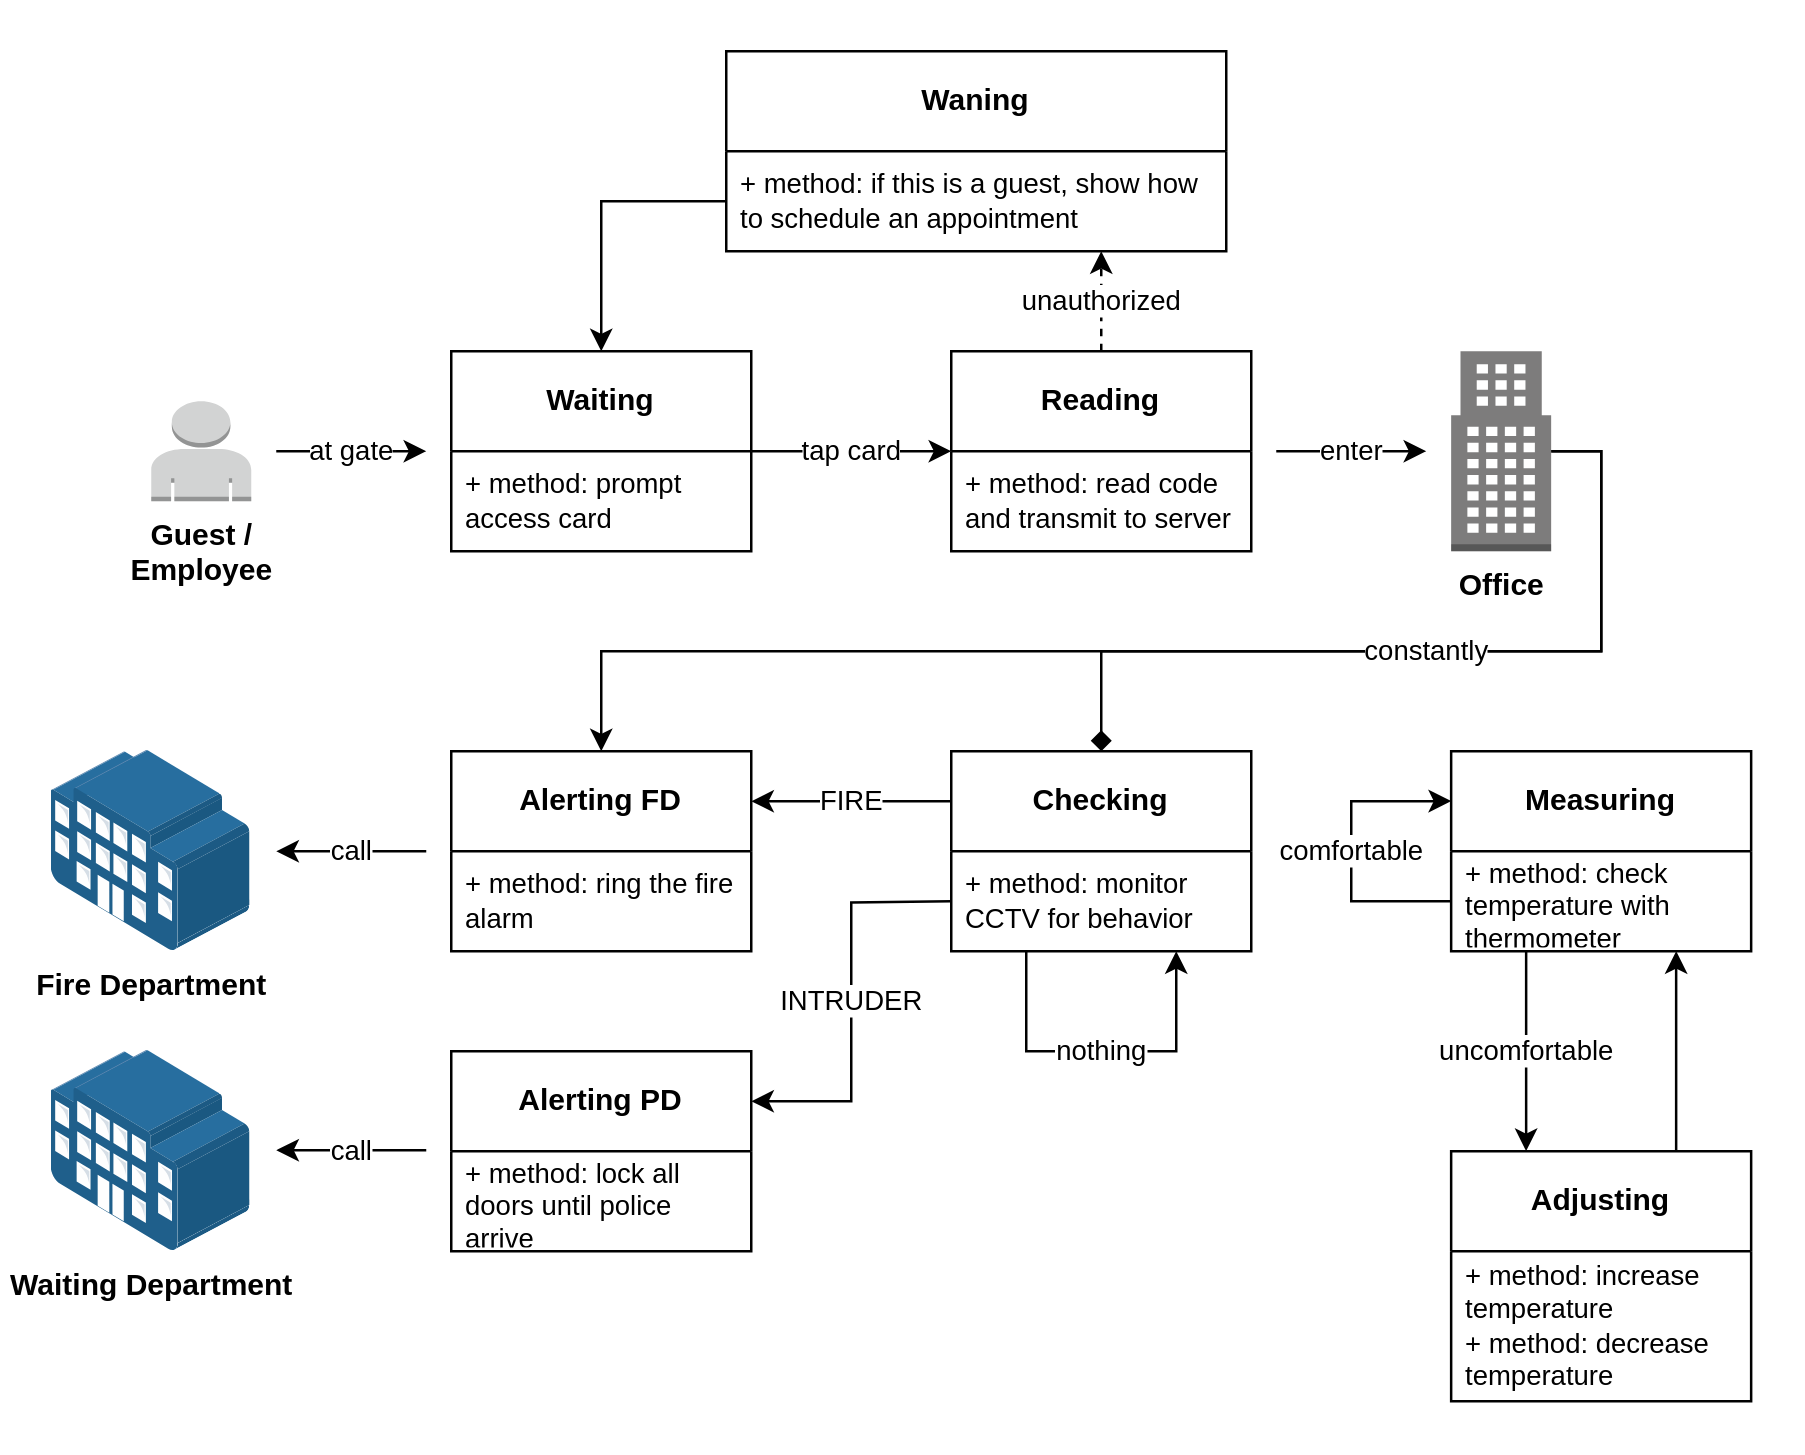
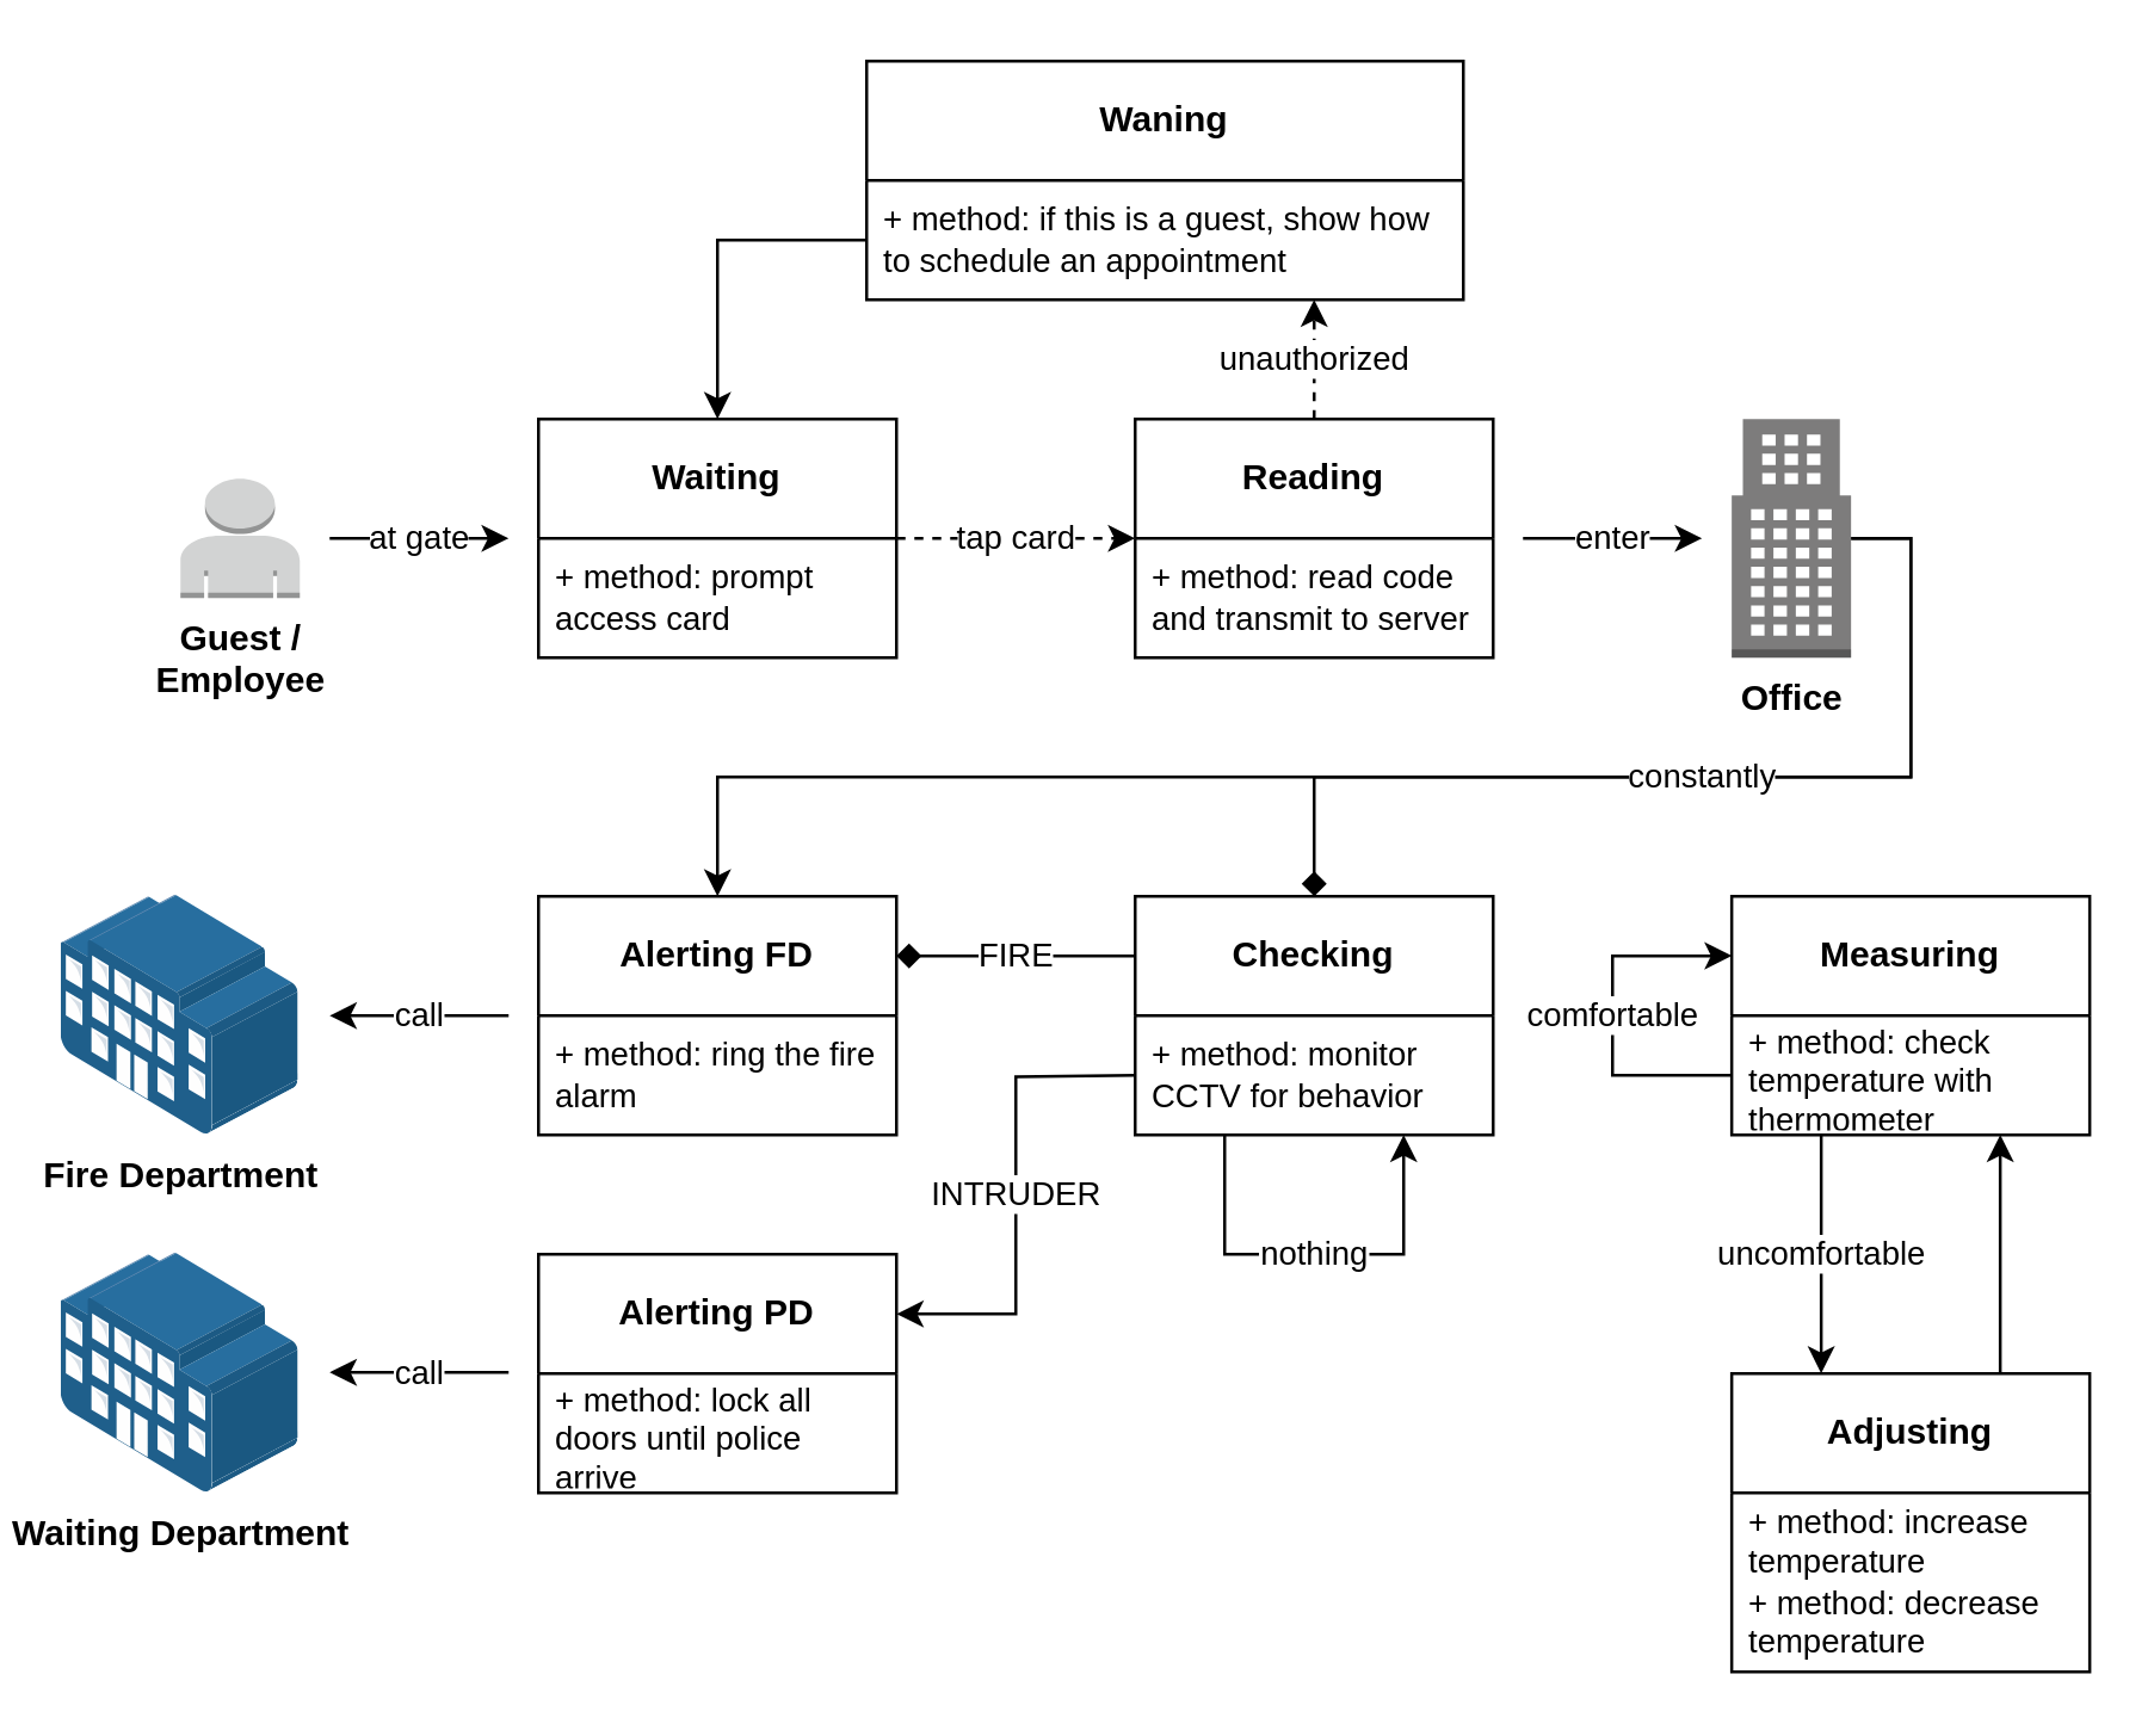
- <mxCell id="3" value="tap card" style="edgeStyle=orthogonalEdgeStyle;rounded=0;orthogonalLoop=1;jettySize=auto;html=1;exitX=1;exitY=0.5;exitDx=0;exitDy=0;entryX=0;entryY=0.5;entryDx=0;entryDy=0;" parent="1" source="4" target="8" edge="1"><mxGeometry relative="1" as="geometry" /></mxCell>
+ <mxCell id="3" value="tap card" style="edgeStyle=orthogonalEdgeStyle;rounded=0;orthogonalLoop=1;jettySize=auto;html=1;exitX=1;exitY=0.5;exitDx=0;exitDy=0;entryX=0;entryY=0.5;entryDx=0;entryDy=0;dashed=1;" parent="1" source="4" target="8" edge="1"><mxGeometry relative="1" as="geometry" /></mxCell>
- <mxCell id="22" value="FIRE" style="edgeStyle=orthogonalEdgeStyle;rounded=0;orthogonalLoop=1;jettySize=auto;html=1;exitX=0;exitY=0.25;exitDx=0;exitDy=0;entryX=1;entryY=0.25;entryDx=0;entryDy=0;" parent="1" source="23" target="17" edge="1"><mxGeometry relative="1" as="geometry" /></mxCell>
+ <mxCell id="22" value="FIRE" style="edgeStyle=orthogonalEdgeStyle;rounded=0;orthogonalLoop=1;jettySize=auto;html=1;exitX=0;exitY=0.25;exitDx=0;exitDy=0;entryX=1;entryY=0.25;entryDx=0;entryDy=0;endArrow=diamond;" parent="1" source="23" target="17" edge="1"><mxGeometry relative="1" as="geometry" /></mxCell>
